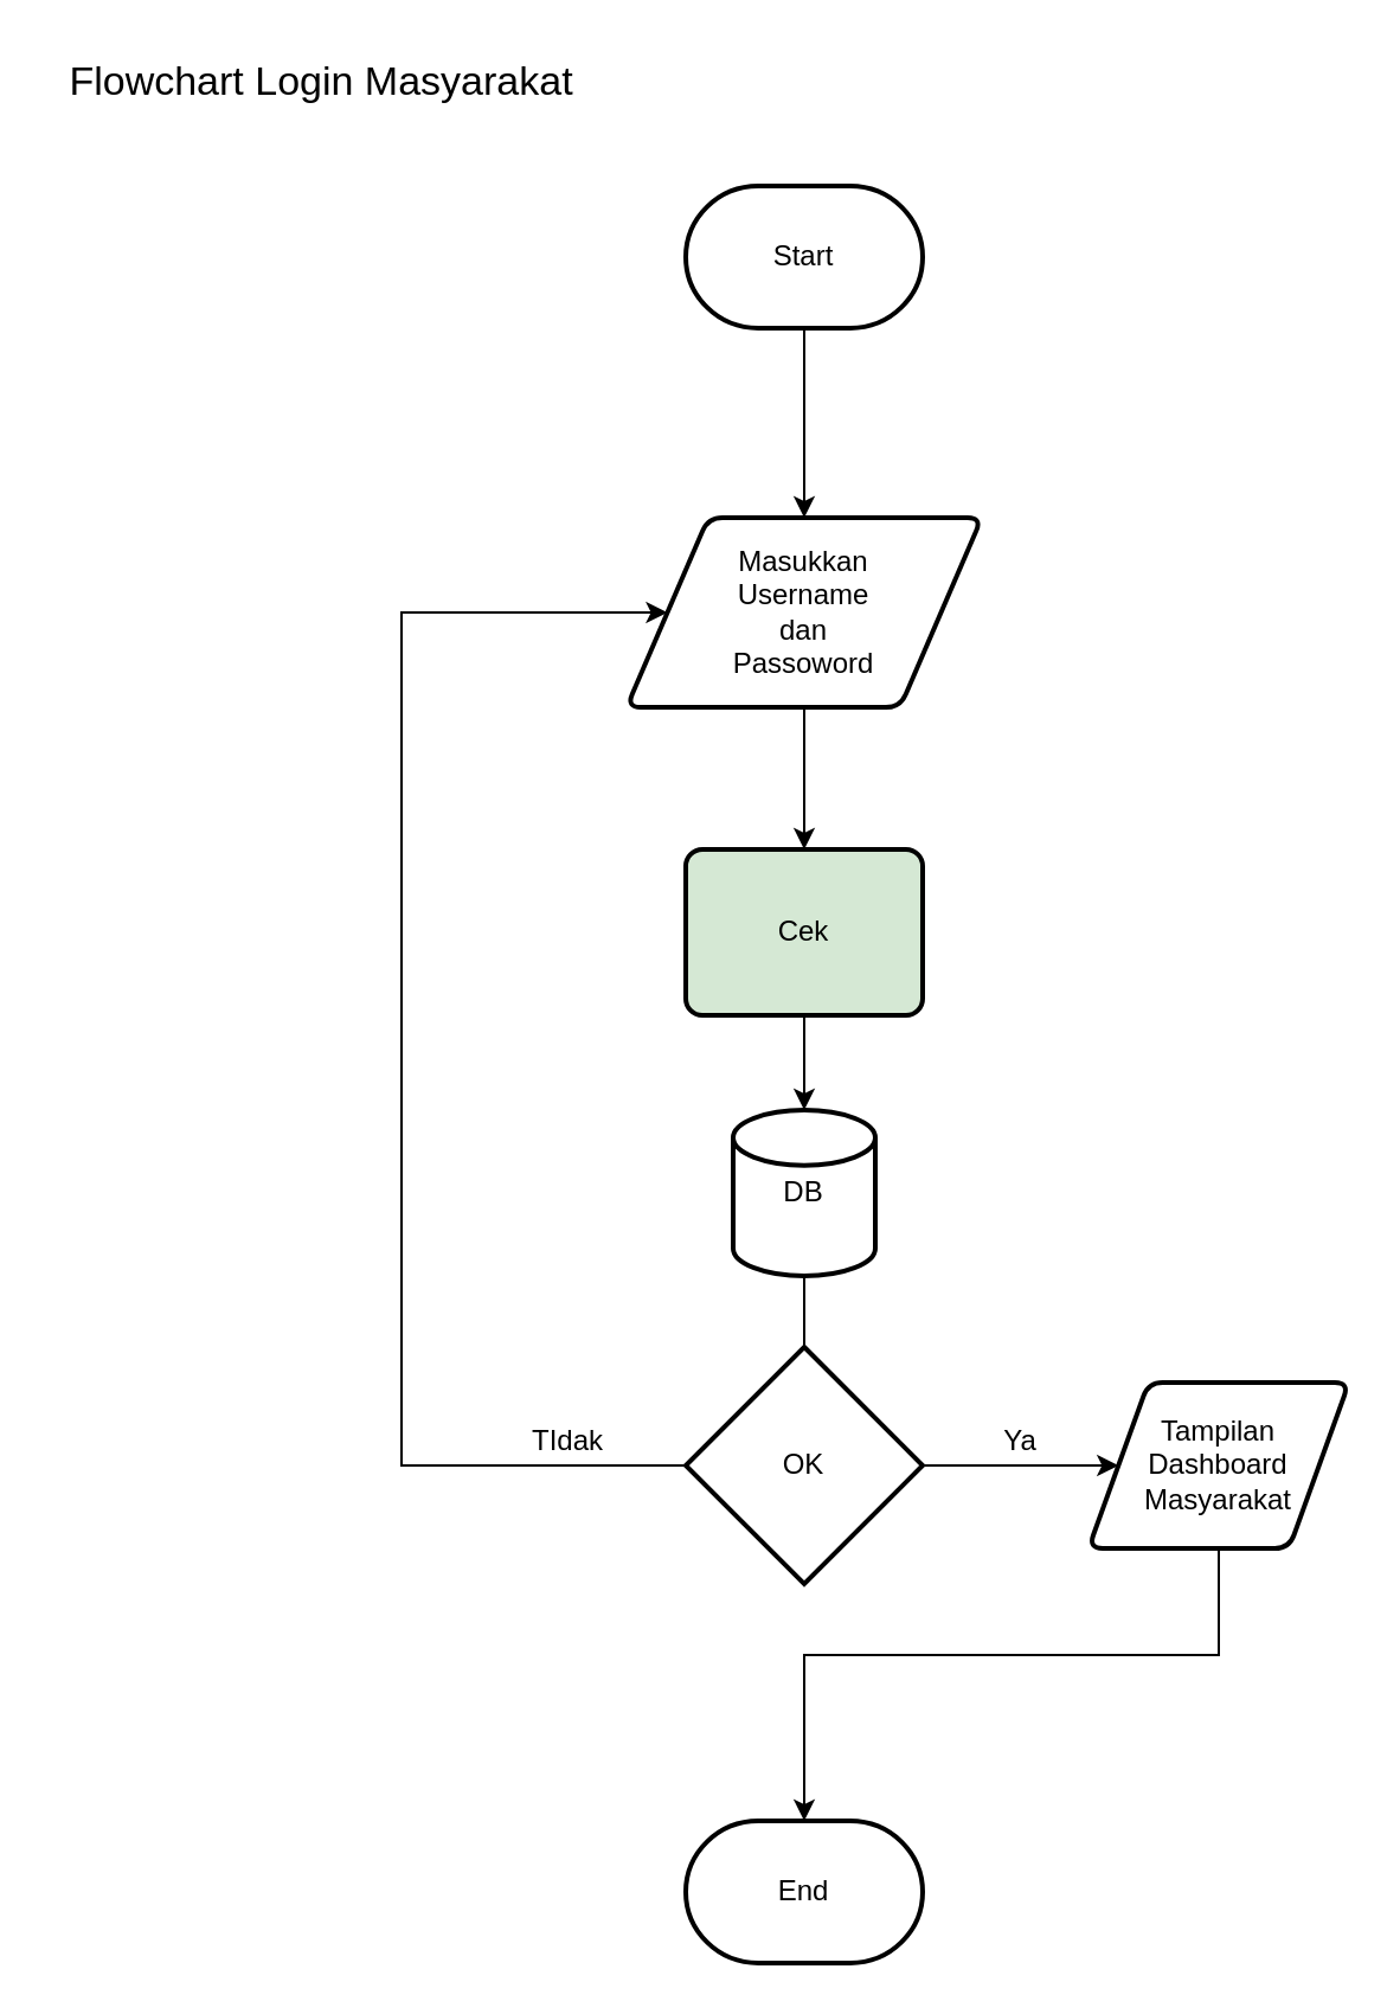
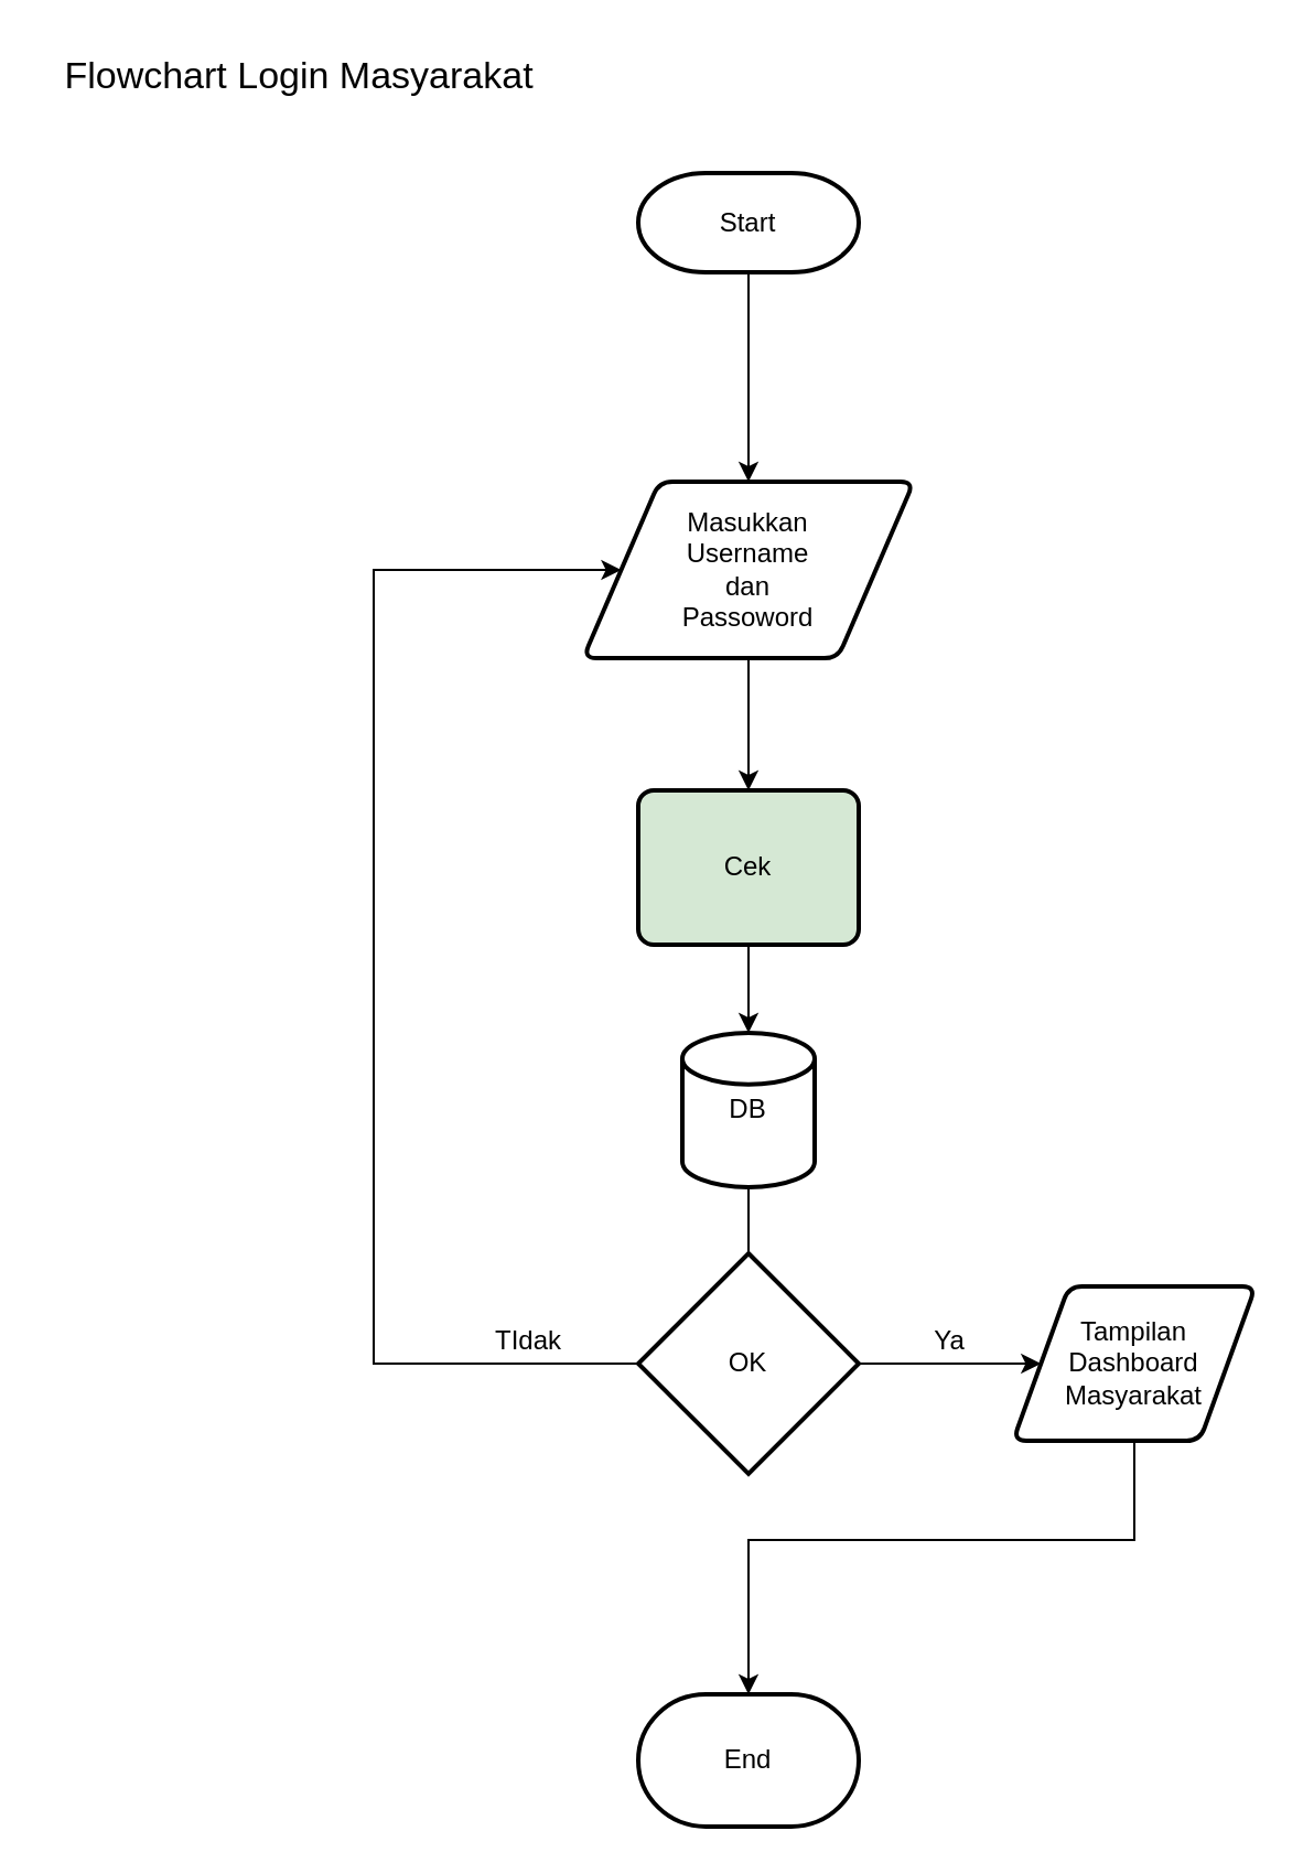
- <mxCell id="4" value="Start" style="strokeWidth=2;html=1;shape=mxgraph.flowchart.terminator;whiteSpace=wrap;" parent="1" vertex="1"><mxGeometry x="289" y="78" width="100" height="60" as="geometry" /></mxCell>
+ <mxCell id="4" value="Start" style="strokeWidth=2;html=1;shape=mxgraph.flowchart.terminator;whiteSpace=wrap;" parent="1" vertex="1"><mxGeometry x="289" y="78" width="100" height="45" as="geometry" /></mxCell>
